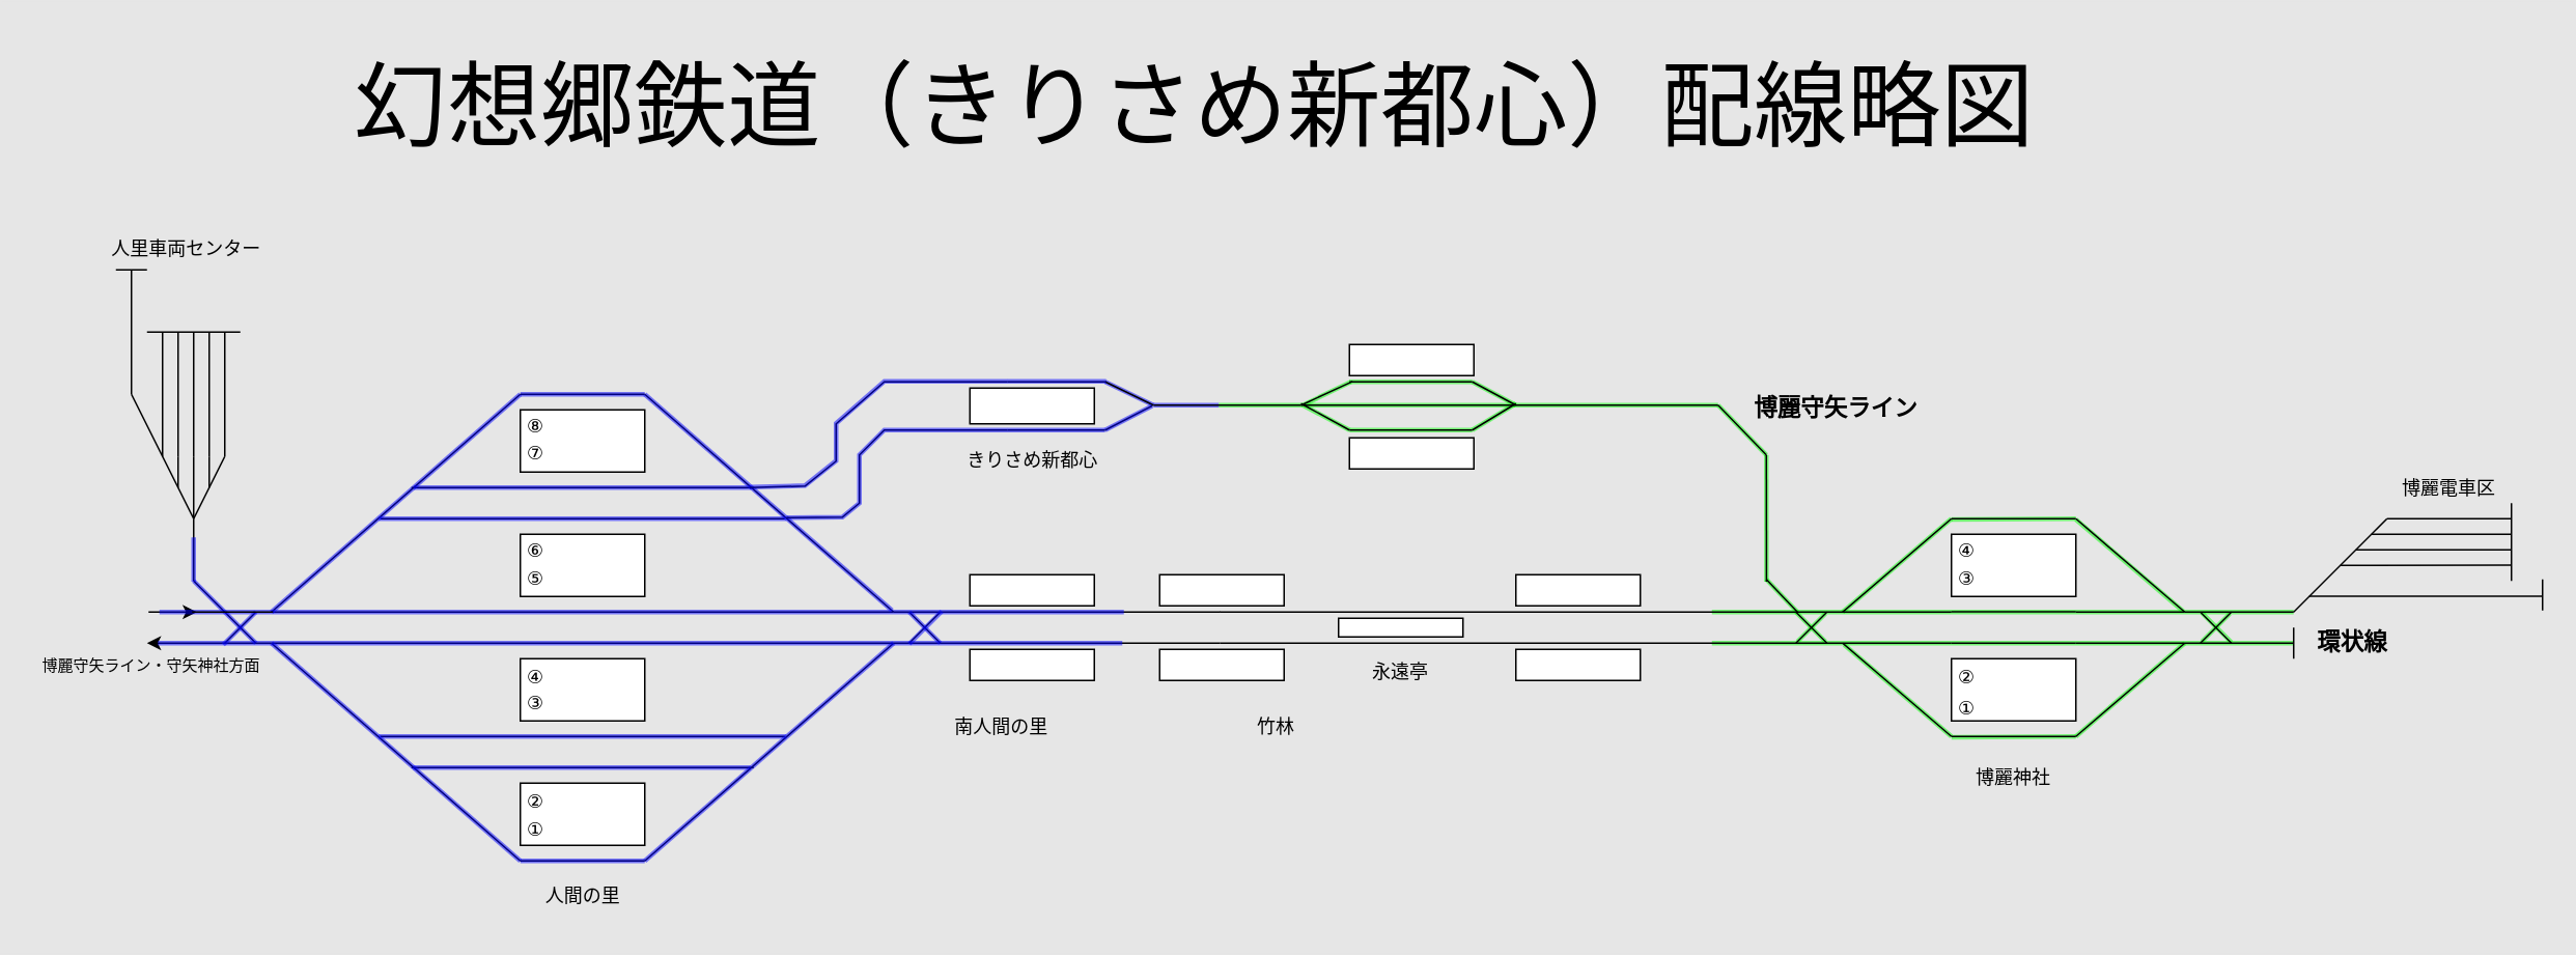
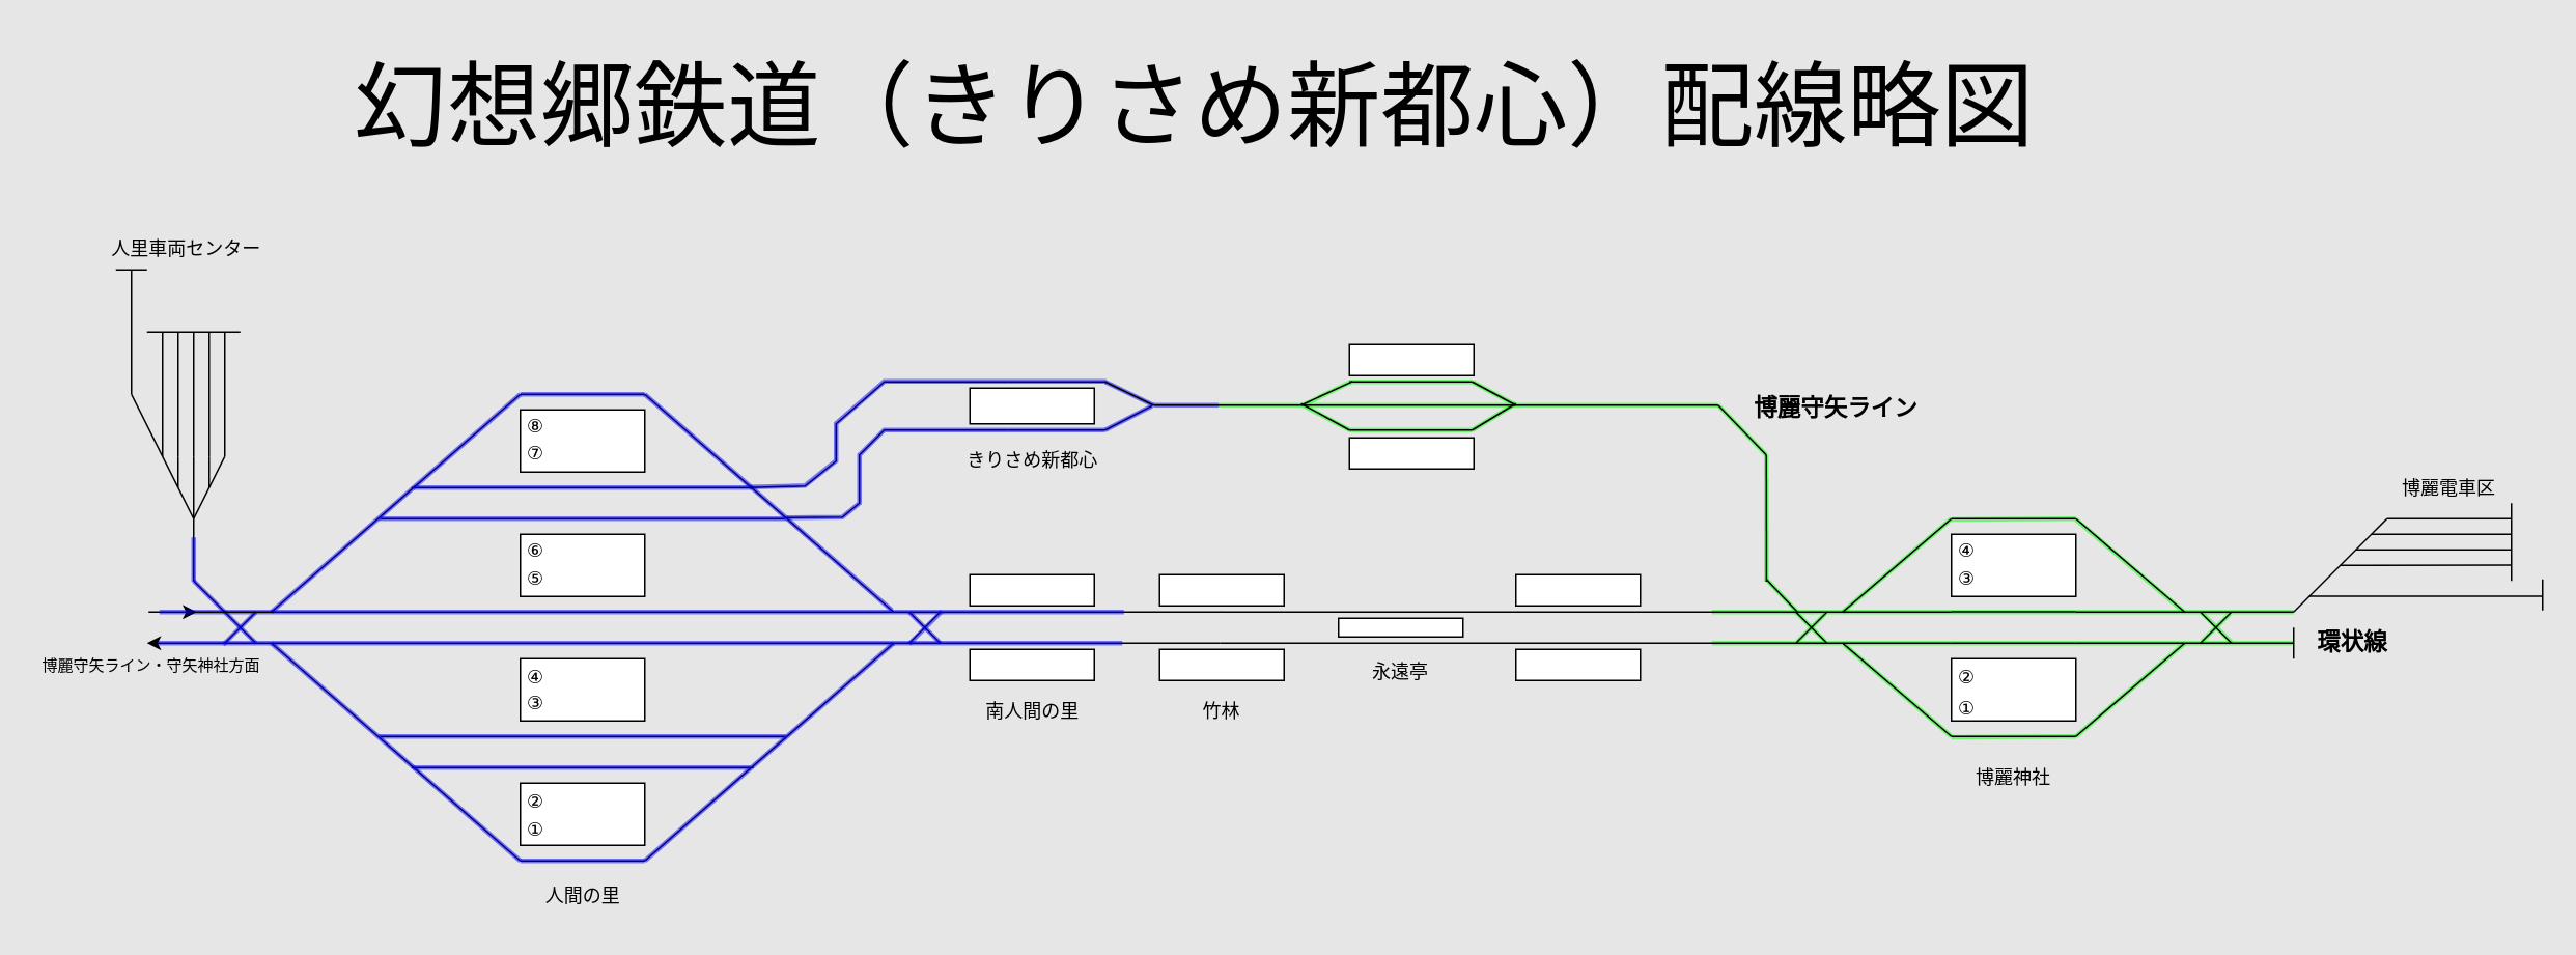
- <mxCell id="122" value="南人間の里" style="text;strokeColor=none;align=center;fillColor=none;html=1;verticalAlign=middle;whiteSpace=wrap;rounded=0;" parent="1" vertex="1"><mxGeometry x="606.51" y="452.01" width="72.99" height="30" as="geometry" /></mxCell>
+ <mxCell id="122" value="南人間の里" style="text;strokeColor=none;align=center;fillColor=none;html=1;verticalAlign=middle;whiteSpace=wrap;rounded=0;" parent="1" vertex="1"><mxGeometry x="626.51" y="442.01" width="72.99" height="30" as="geometry" /></mxCell>
- <mxCell id="121" value="竹林" style="text;strokeColor=none;align=center;fillColor=none;html=1;verticalAlign=middle;whiteSpace=wrap;rounded=0;" parent="1" vertex="1"><mxGeometry x="790.007" y="452.009" width="60" height="30" as="geometry" /></mxCell>
+ <mxCell id="121" value="竹林" style="text;strokeColor=none;align=center;fillColor=none;html=1;verticalAlign=middle;whiteSpace=wrap;rounded=0;" parent="1" vertex="1"><mxGeometry x="755.007" y="442.009" width="60" height="30" as="geometry" /></mxCell>
